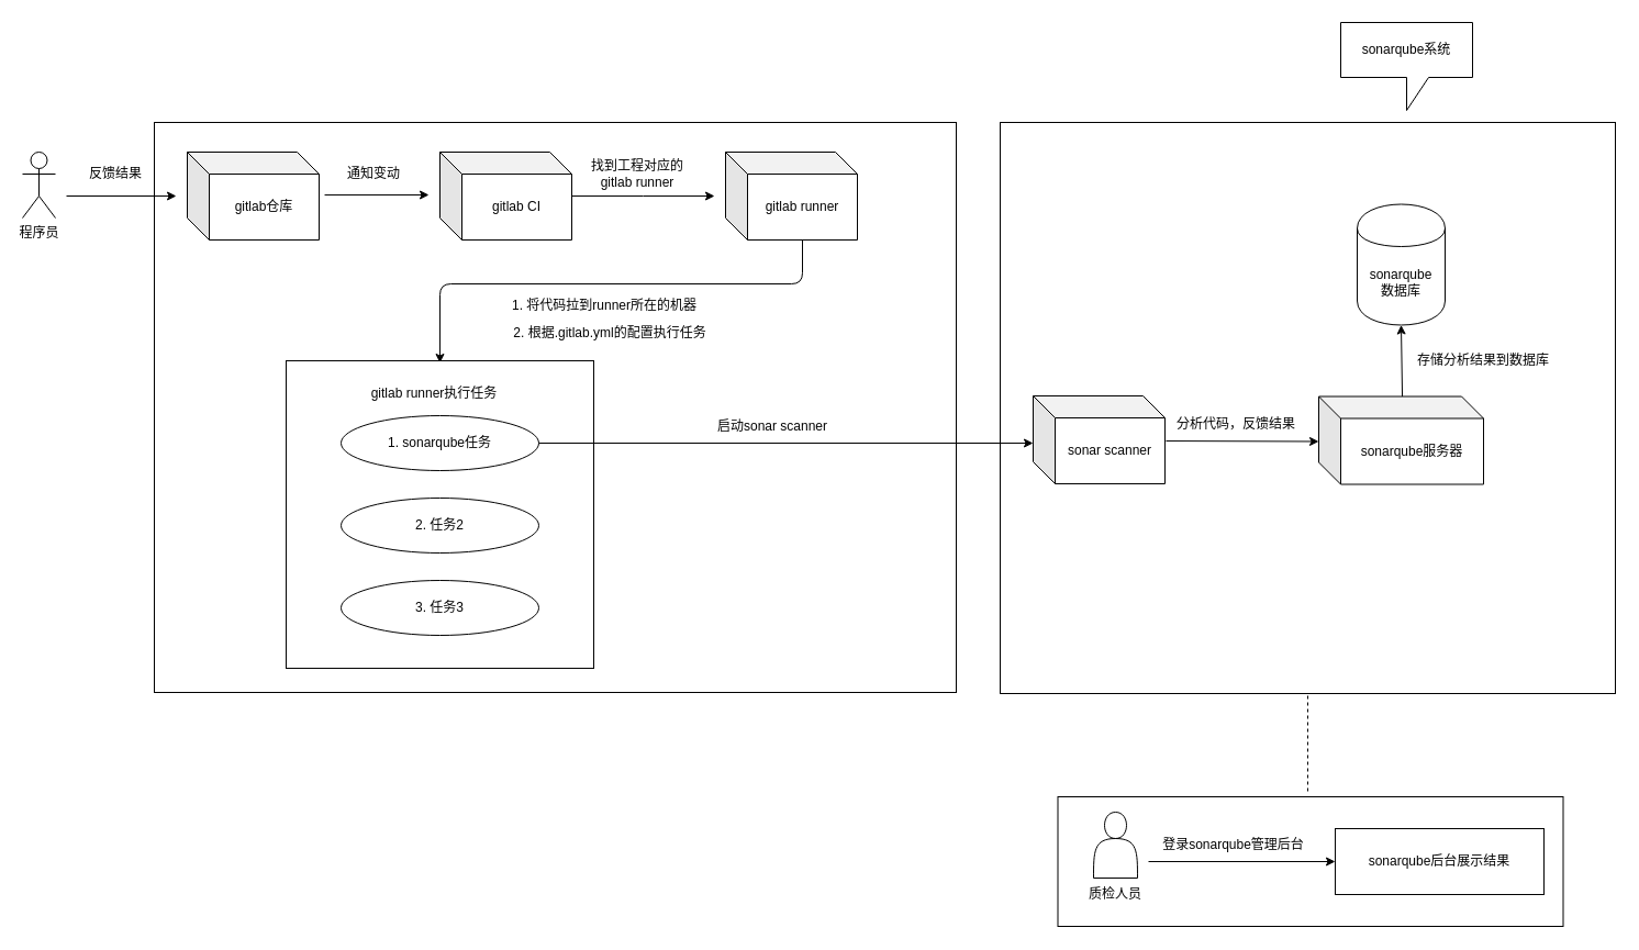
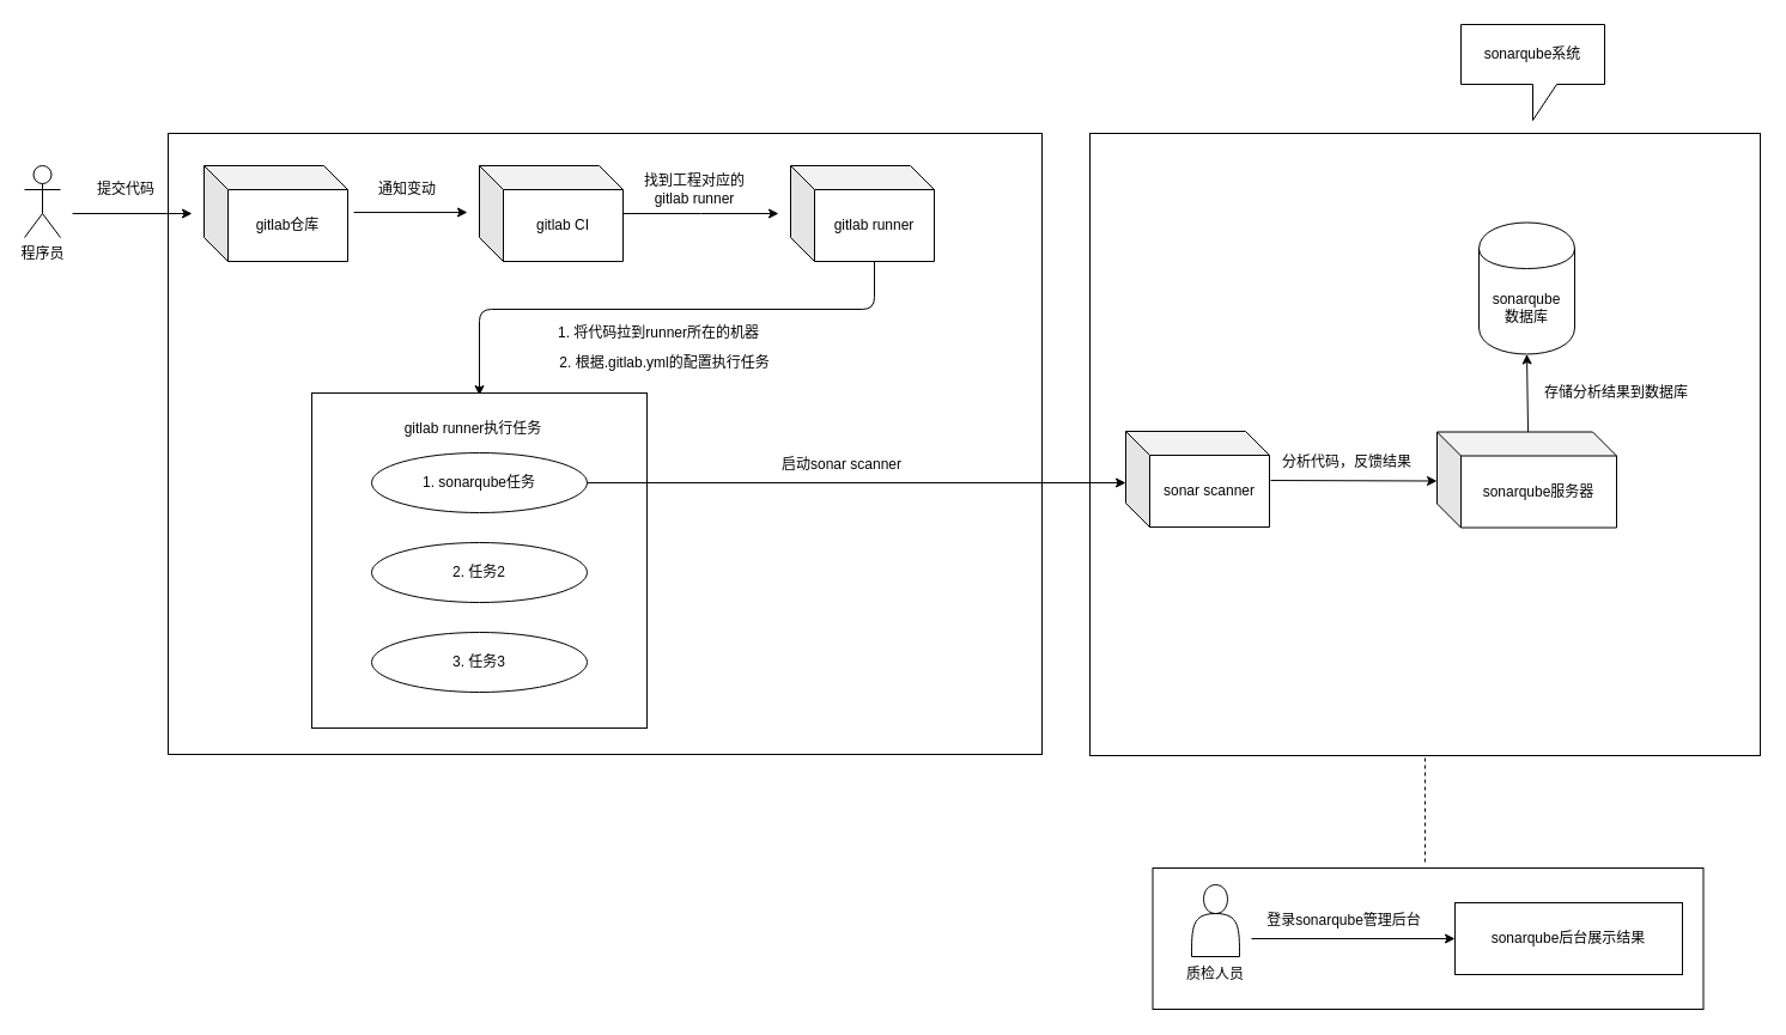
- <mxCell id="4" value="反馈结果" style="text;html=1;strokeColor=none;fillColor=none;align=center;verticalAlign=middle;whiteSpace=wrap;rounded=0;" vertex="1" parent="1"><mxGeometry x="70" y="148" width="70" height="20" as="geometry" /></mxCell>
+ <mxCell id="4" value="提交代码" style="text;html=1;strokeColor=none;fillColor=none;align=center;verticalAlign=middle;whiteSpace=wrap;rounded=0;" vertex="1" parent="1"><mxGeometry x="70" y="148" width="70" height="20" as="geometry" /></mxCell>
